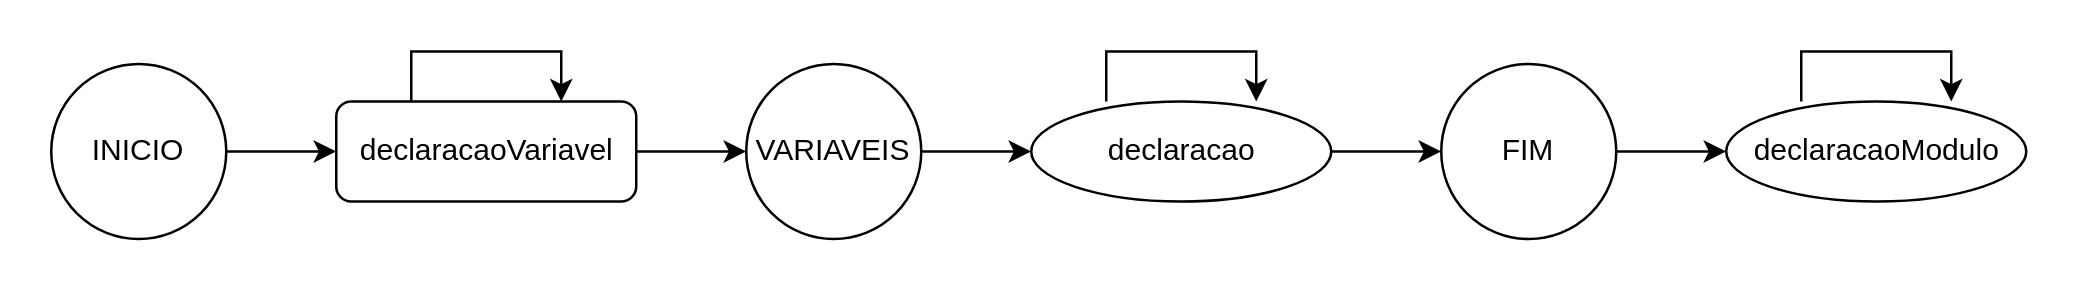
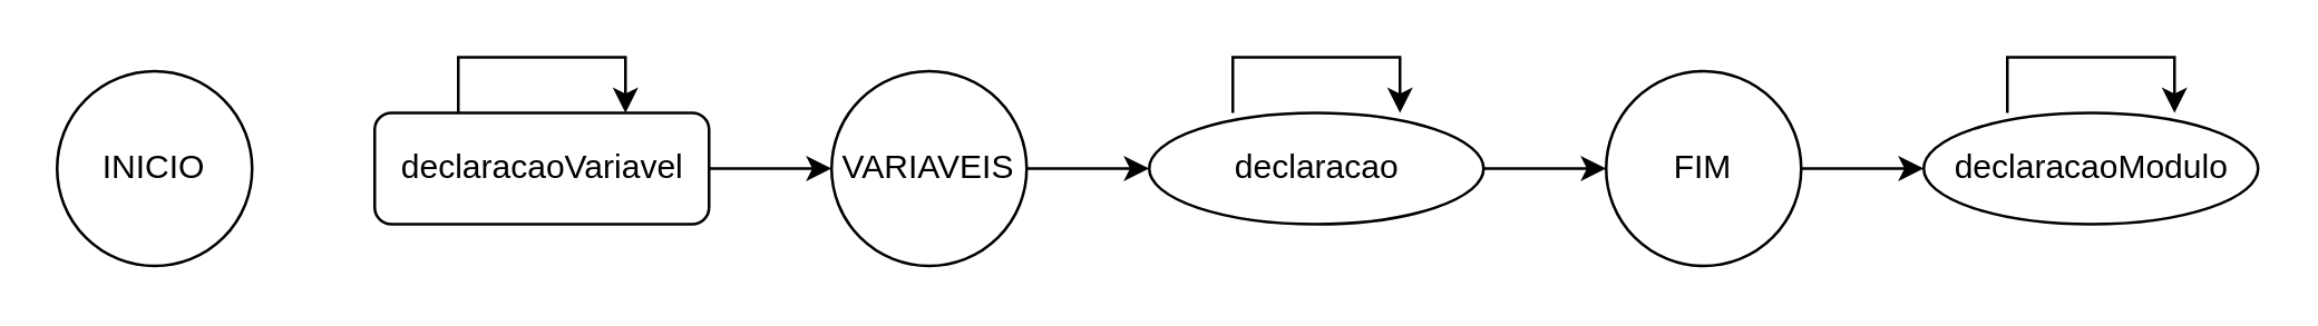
- <mxCell id="11" style="edgeStyle=orthogonalEdgeStyle;rounded=0;orthogonalLoop=1;jettySize=auto;html=1;fontSize=12;" edge="1" parent="2" source="3" target="10"><mxGeometry relative="1" as="geometry" /></mxCell>
